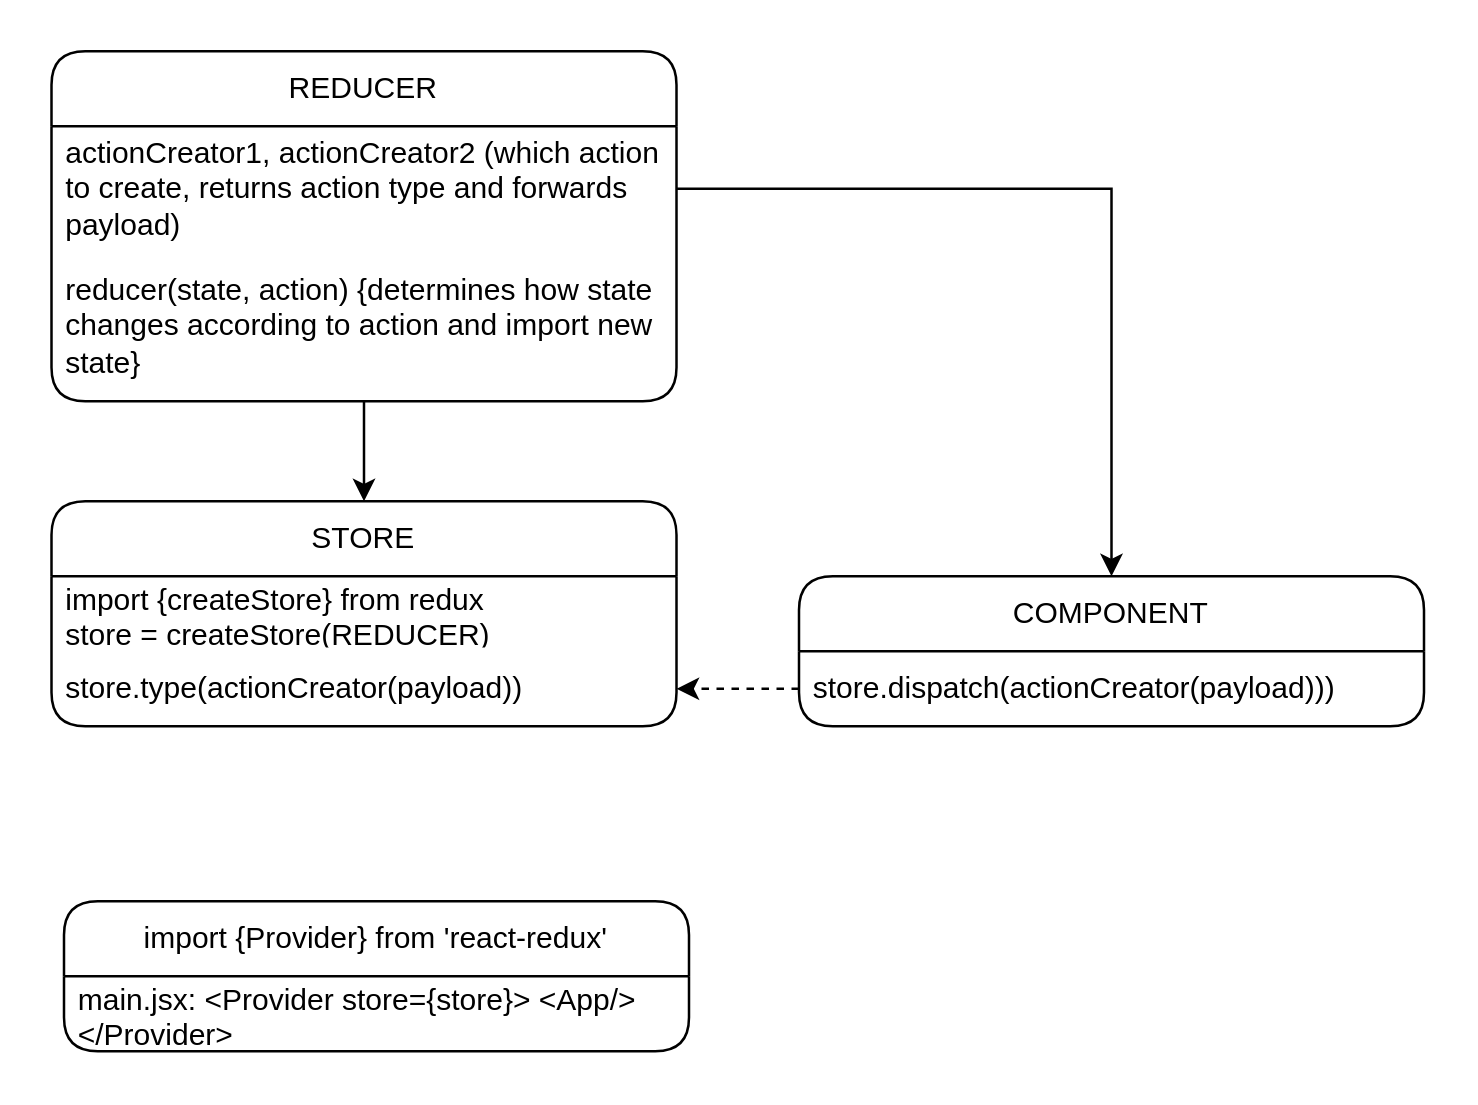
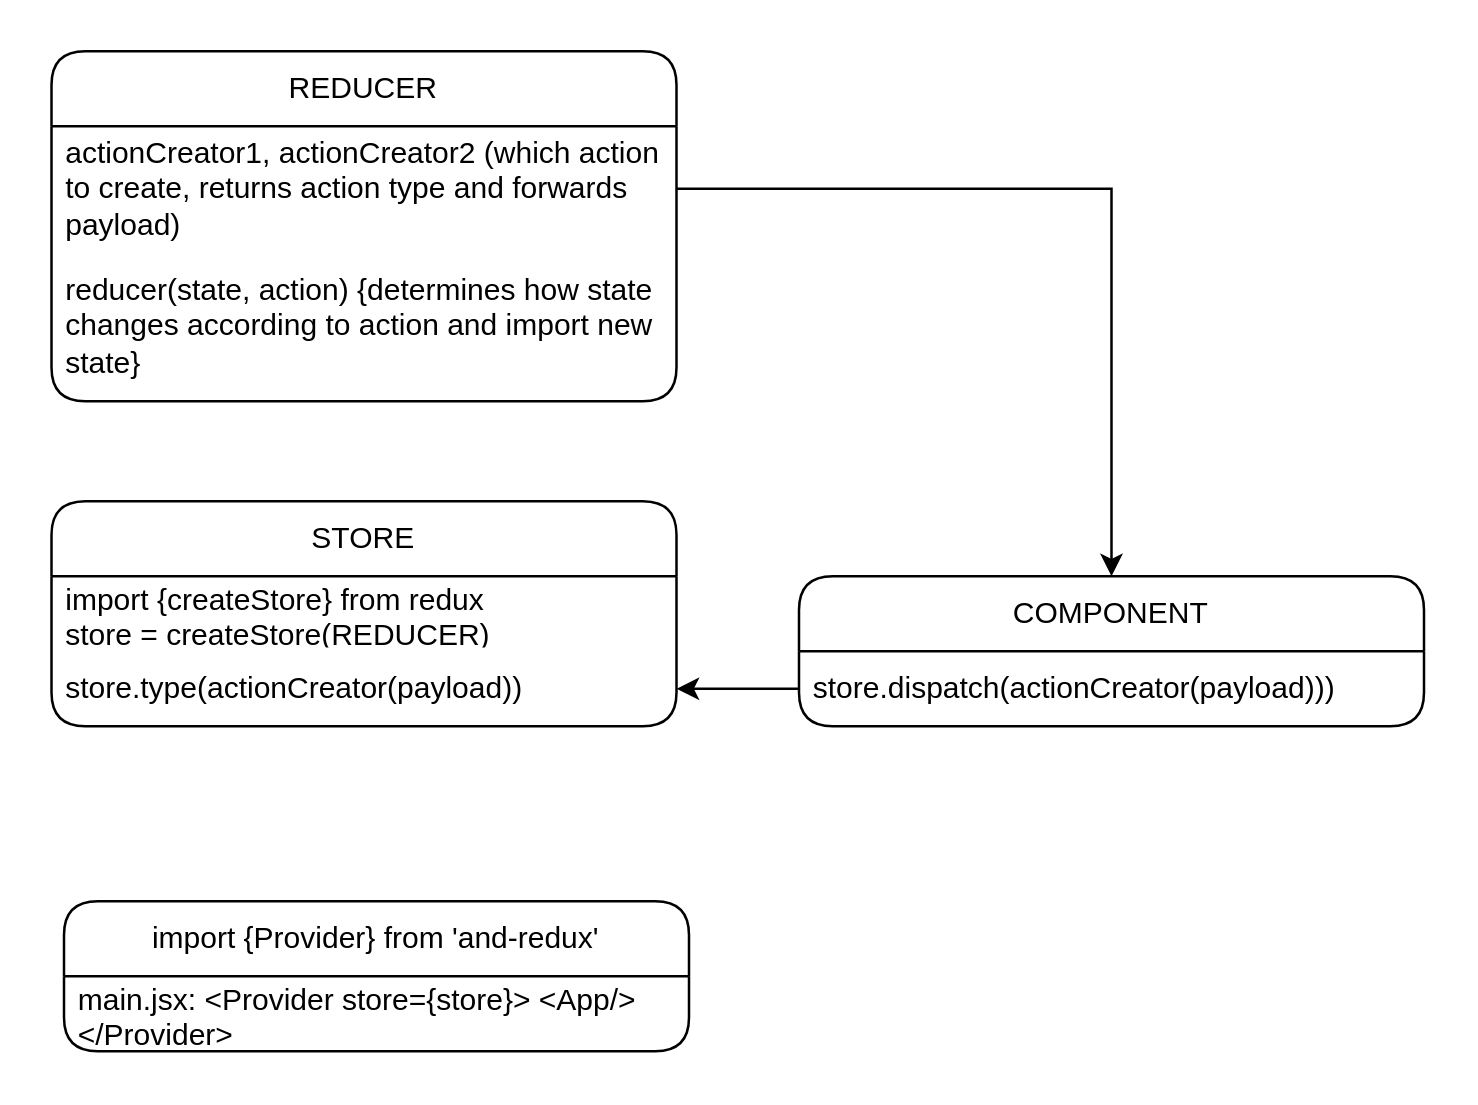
- <mxCell id="13" style="edgeStyle=orthogonalEdgeStyle;rounded=0;orthogonalLoop=1;jettySize=auto;html=1;entryX=0.5;entryY=0;entryDx=0;entryDy=0;" parent="1" source="2" target="5" edge="1"><mxGeometry relative="1" as="geometry" /></mxCell>
- <mxCell id="12" style="edgeStyle=orthogonalEdgeStyle;rounded=0;orthogonalLoop=1;jettySize=auto;html=1;entryX=1;entryY=0.5;entryDx=0;entryDy=0;dashed=1;" parent="1" source="11" target="7" edge="1"><mxGeometry relative="1" as="geometry" /></mxCell>
+ <mxCell id="12" style="edgeStyle=orthogonalEdgeStyle;rounded=0;orthogonalLoop=1;jettySize=auto;html=1;entryX=1;entryY=0.5;entryDx=0;entryDy=0;" parent="1" source="11" target="7" edge="1"><mxGeometry relative="1" as="geometry" /></mxCell>
- <mxCell id="8" value="import {Provider} from 'react-redux'" style="swimlane;fontStyle=0;childLayout=stackLayout;horizontal=1;startSize=30;horizontalStack=0;resizeParent=1;resizeParentMax=0;resizeLast=0;collapsible=1;marginBottom=0;whiteSpace=wrap;html=1;rounded=1;" parent="1" vertex="1"><mxGeometry x="25" y="360" width="250" height="60" as="geometry" /></mxCell>
+ <mxCell id="8" value="import {Provider} from 'and-redux'" style="swimlane;fontStyle=0;childLayout=stackLayout;horizontal=1;startSize=30;horizontalStack=0;resizeParent=1;resizeParentMax=0;resizeLast=0;collapsible=1;marginBottom=0;whiteSpace=wrap;html=1;rounded=1;" parent="1" vertex="1"><mxGeometry x="25" y="360" width="250" height="60" as="geometry" /></mxCell>
